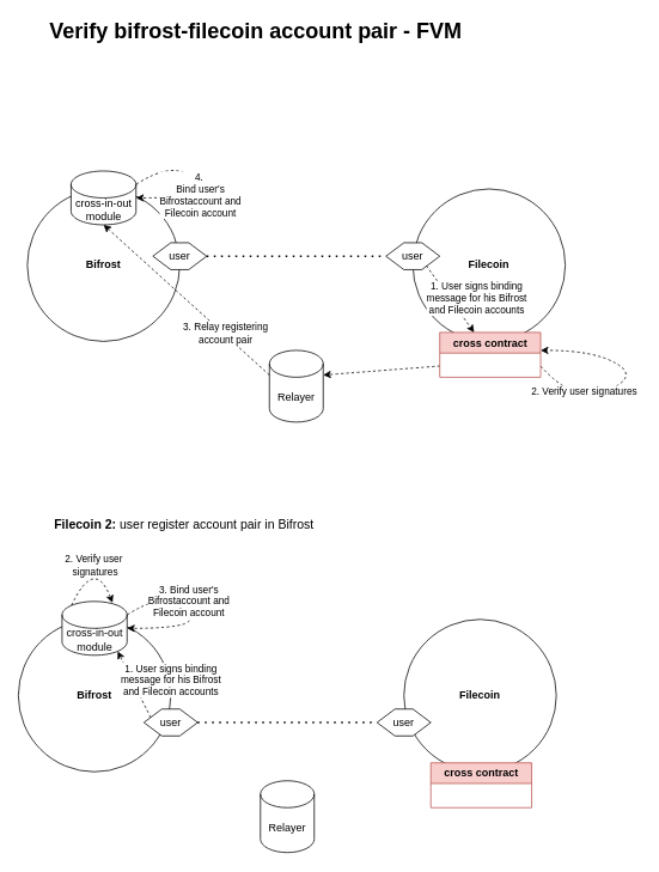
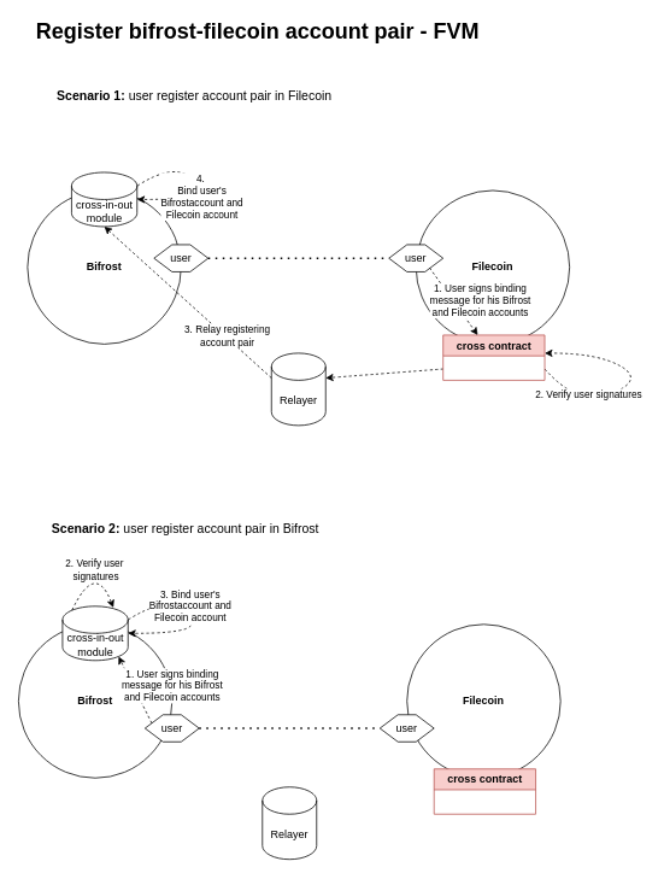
- <mxCell id="12" value="Verify bifrost-filecoin account pair - FVM" style="text;html=1;strokeColor=none;fillColor=none;align=center;verticalAlign=middle;whiteSpace=wrap;rounded=0;fontStyle=1;fontSize=24;" parent="1" vertex="1"><mxGeometry x="30" y="20" width="510" height="30" as="geometry" /></mxCell>
+ <mxCell id="12" value="Register bifrost-filecoin account pair - FVM" style="text;html=1;strokeColor=none;fillColor=none;align=center;verticalAlign=middle;whiteSpace=wrap;rounded=0;fontStyle=1;fontSize=24;" parent="1" vertex="1"><mxGeometry x="30" y="20" width="510" height="30" as="geometry" /></mxCell>
+ <mxCell id="19" value="&lt;font style=&quot;font-size: 14px;&quot;&gt;&lt;b&gt;Scenario 1:&lt;/b&gt; user register account pair in Filecoin&lt;/font&gt;" style="text;html=1;strokeColor=none;fillColor=none;align=center;verticalAlign=middle;whiteSpace=wrap;rounded=0;" vertex="1" parent="1"><mxGeometry x="50" y="90" width="330" height="30" as="geometry" /></mxCell>
- <mxCell id="29" value="&lt;font style=&quot;font-size: 14px;&quot;&gt;&lt;b&gt;Filecoin 2:&lt;/b&gt; user register account pair in Bifrost&lt;/font&gt;" style="text;html=1;strokeColor=none;fillColor=none;align=center;verticalAlign=middle;whiteSpace=wrap;rounded=0;" vertex="1" parent="1"><mxGeometry x="40" y="570" width="330" height="30" as="geometry" /></mxCell>
+ <mxCell id="29" value="&lt;font style=&quot;font-size: 14px;&quot;&gt;&lt;b&gt;Scenario 2:&lt;/b&gt; user register account pair in Bifrost&lt;/font&gt;" style="text;html=1;strokeColor=none;fillColor=none;align=center;verticalAlign=middle;whiteSpace=wrap;rounded=0;" vertex="1" parent="1"><mxGeometry x="40" y="570" width="330" height="30" as="geometry" /></mxCell>
